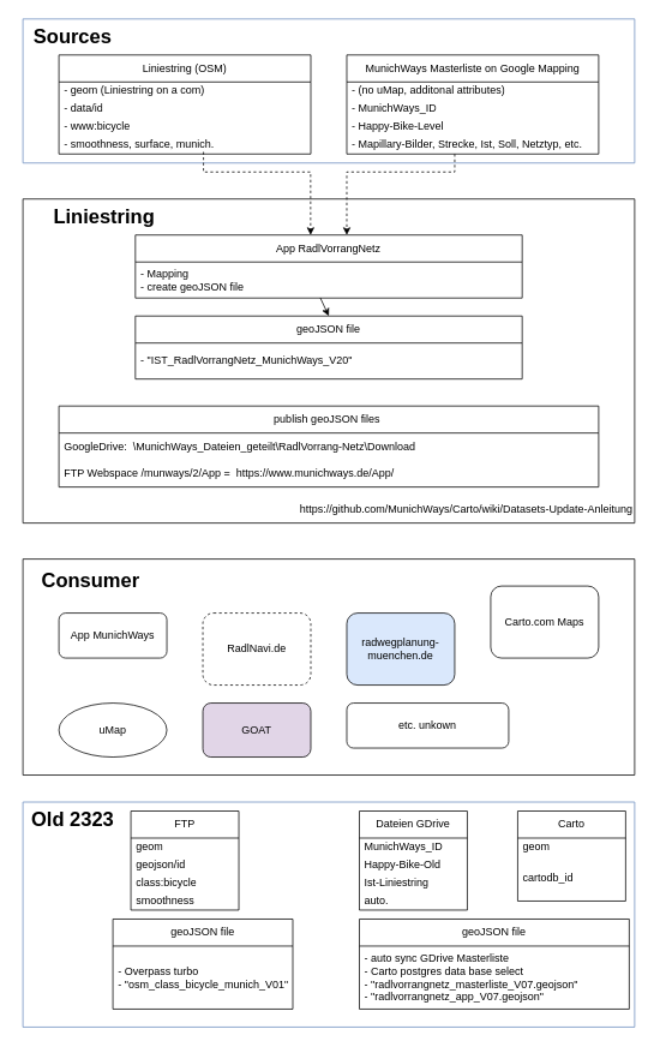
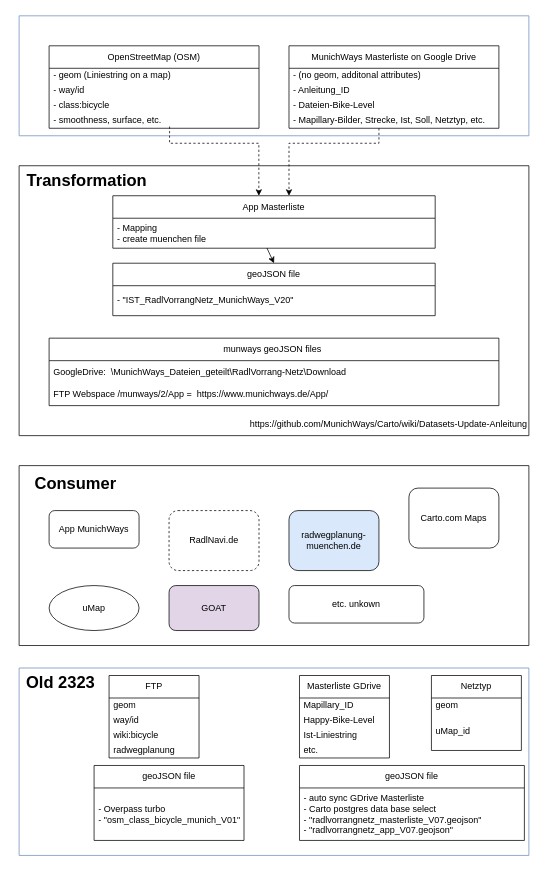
- <mxCell id="4" value="&lt;b&gt;&lt;font style=&quot;font-size: 22px;&quot;&gt;Sources&lt;/font&gt;&lt;/b&gt;" style="text;html=1;align=center;verticalAlign=middle;resizable=0;points=[];autosize=1;strokeColor=none;fillColor=none;" parent="3" vertex="1"><mxGeometry width="110" height="40" as="geometry" /></mxCell>
- <mxCell id="5" value="Liniestring (OSM)" style="swimlane;fontStyle=0;childLayout=stackLayout;horizontal=1;startSize=30;horizontalStack=0;resizeParent=1;resizeParentMax=0;resizeLast=0;collapsible=1;marginBottom=0;whiteSpace=wrap;html=1;" parent="3" vertex="1"><mxGeometry x="40" y="40" width="280" height="110" as="geometry" /></mxCell>
+ <mxCell id="5" value="OpenStreetMap (OSM)" style="swimlane;fontStyle=0;childLayout=stackLayout;horizontal=1;startSize=30;horizontalStack=0;resizeParent=1;resizeParentMax=0;resizeLast=0;collapsible=1;marginBottom=0;whiteSpace=wrap;html=1;" parent="3" vertex="1"><mxGeometry x="40" y="40" width="280" height="110" as="geometry" /></mxCell>
- <mxCell id="10" value="MunichWays Masterliste on Google Mapping" style="swimlane;fontStyle=0;childLayout=stackLayout;horizontal=1;startSize=30;horizontalStack=0;resizeParent=1;resizeParentMax=0;resizeLast=0;collapsible=1;marginBottom=0;whiteSpace=wrap;html=1;" parent="3" vertex="1"><mxGeometry x="360" y="40" width="280" height="110" as="geometry" /></mxCell>
+ <mxCell id="10" value="MunichWays Masterliste on Google Drive" style="swimlane;fontStyle=0;childLayout=stackLayout;horizontal=1;startSize=30;horizontalStack=0;resizeParent=1;resizeParentMax=0;resizeLast=0;collapsible=1;marginBottom=0;whiteSpace=wrap;html=1;" parent="3" vertex="1"><mxGeometry x="360" y="40" width="280" height="110" as="geometry" /></mxCell>
- <mxCell id="6" value="- geom (Liniestring on a com)" style="text;strokeColor=none;fillColor=none;align=left;verticalAlign=middle;spacingLeft=4;spacingRight=4;overflow=hidden;points=[[0,0.5],[1,0.5]];portConstraint=eastwest;rotatable=0;whiteSpace=wrap;html=1;" parent="5" vertex="1"><mxGeometry y="30" width="280" height="20" as="geometry" /></mxCell>
+ <mxCell id="6" value="- geom (Liniestring on a map)" style="text;strokeColor=none;fillColor=none;align=left;verticalAlign=middle;spacingLeft=4;spacingRight=4;overflow=hidden;points=[[0,0.5],[1,0.5]];portConstraint=eastwest;rotatable=0;whiteSpace=wrap;html=1;" parent="5" vertex="1"><mxGeometry y="30" width="280" height="20" as="geometry" /></mxCell>
- <mxCell id="11" value="- (no uMap, additonal attributes)" style="text;strokeColor=none;fillColor=none;align=left;verticalAlign=middle;spacingLeft=4;spacingRight=4;overflow=hidden;points=[[0,0.5],[1,0.5]];portConstraint=eastwest;rotatable=0;whiteSpace=wrap;html=1;" parent="10" vertex="1"><mxGeometry y="30" width="280" height="20" as="geometry" /></mxCell>
+ <mxCell id="11" value="- (no geom, additonal attributes)" style="text;strokeColor=none;fillColor=none;align=left;verticalAlign=middle;spacingLeft=4;spacingRight=4;overflow=hidden;points=[[0,0.5],[1,0.5]];portConstraint=eastwest;rotatable=0;whiteSpace=wrap;html=1;" parent="10" vertex="1"><mxGeometry y="30" width="280" height="20" as="geometry" /></mxCell>
- <mxCell id="7" value="- data/id" style="text;strokeColor=none;fillColor=none;align=left;verticalAlign=middle;spacingLeft=4;spacingRight=4;overflow=hidden;points=[[0,0.5],[1,0.5]];portConstraint=eastwest;rotatable=0;whiteSpace=wrap;html=1;" parent="5" vertex="1"><mxGeometry y="50" width="280" height="20" as="geometry" /></mxCell>
+ <mxCell id="7" value="- way/id" style="text;strokeColor=none;fillColor=none;align=left;verticalAlign=middle;spacingLeft=4;spacingRight=4;overflow=hidden;points=[[0,0.5],[1,0.5]];portConstraint=eastwest;rotatable=0;whiteSpace=wrap;html=1;" parent="5" vertex="1"><mxGeometry y="50" width="280" height="20" as="geometry" /></mxCell>
- <mxCell id="12" value="- MunichWays_ID" style="text;strokeColor=none;fillColor=none;align=left;verticalAlign=middle;spacingLeft=4;spacingRight=4;overflow=hidden;points=[[0,0.5],[1,0.5]];portConstraint=eastwest;rotatable=0;whiteSpace=wrap;html=1;" parent="10" vertex="1"><mxGeometry y="50" width="280" height="20" as="geometry" /></mxCell>
+ <mxCell id="12" value="- Anleitung_ID" style="text;strokeColor=none;fillColor=none;align=left;verticalAlign=middle;spacingLeft=4;spacingRight=4;overflow=hidden;points=[[0,0.5],[1,0.5]];portConstraint=eastwest;rotatable=0;whiteSpace=wrap;html=1;" parent="10" vertex="1"><mxGeometry y="50" width="280" height="20" as="geometry" /></mxCell>
- <mxCell id="8" value="- www:bicycle" style="text;strokeColor=none;fillColor=none;align=left;verticalAlign=middle;spacingLeft=4;spacingRight=4;overflow=hidden;points=[[0,0.5],[1,0.5]];portConstraint=eastwest;rotatable=0;whiteSpace=wrap;html=1;" parent="5" vertex="1"><mxGeometry y="70" width="280" height="20" as="geometry" /></mxCell>
+ <mxCell id="8" value="- class:bicycle" style="text;strokeColor=none;fillColor=none;align=left;verticalAlign=middle;spacingLeft=4;spacingRight=4;overflow=hidden;points=[[0,0.5],[1,0.5]];portConstraint=eastwest;rotatable=0;whiteSpace=wrap;html=1;" parent="5" vertex="1"><mxGeometry y="70" width="280" height="20" as="geometry" /></mxCell>
- <mxCell id="13" value="- Happy-Bike-Level" style="text;strokeColor=none;fillColor=none;align=left;verticalAlign=middle;spacingLeft=4;spacingRight=4;overflow=hidden;points=[[0,0.5],[1,0.5]];portConstraint=eastwest;rotatable=0;whiteSpace=wrap;html=1;" parent="10" vertex="1"><mxGeometry y="70" width="280" height="20" as="geometry" /></mxCell>
+ <mxCell id="13" value="- Dateien-Bike-Level" style="text;strokeColor=none;fillColor=none;align=left;verticalAlign=middle;spacingLeft=4;spacingRight=4;overflow=hidden;points=[[0,0.5],[1,0.5]];portConstraint=eastwest;rotatable=0;whiteSpace=wrap;html=1;" parent="10" vertex="1"><mxGeometry y="70" width="280" height="20" as="geometry" /></mxCell>
- <mxCell id="9" value="- smoothness, surface, munich." style="text;strokeColor=none;fillColor=none;align=left;verticalAlign=middle;spacingLeft=4;spacingRight=4;overflow=hidden;points=[[0,0.5],[1,0.5]];portConstraint=eastwest;rotatable=0;whiteSpace=wrap;html=1;" parent="5" vertex="1"><mxGeometry y="90" width="280" height="20" as="geometry" /></mxCell>
+ <mxCell id="9" value="- smoothness, surface, etc." style="text;strokeColor=none;fillColor=none;align=left;verticalAlign=middle;spacingLeft=4;spacingRight=4;overflow=hidden;points=[[0,0.5],[1,0.5]];portConstraint=eastwest;rotatable=0;whiteSpace=wrap;html=1;" parent="5" vertex="1"><mxGeometry y="90" width="280" height="20" as="geometry" /></mxCell>
- <mxCell id="25" value="&lt;b&gt;&lt;font style=&quot;font-size: 22px;&quot;&gt;Liniestring&lt;/font&gt;&lt;/b&gt;" style="text;html=1;align=center;verticalAlign=middle;resizable=0;points=[];autosize=1;strokeColor=none;fillColor=none;" parent="24" vertex="1"><mxGeometry width="180" height="40" as="geometry" /></mxCell>
+ <mxCell id="25" value="&lt;b&gt;&lt;font style=&quot;font-size: 22px;&quot;&gt;Transformation&lt;/font&gt;&lt;/b&gt;" style="text;html=1;align=center;verticalAlign=middle;resizable=0;points=[];autosize=1;strokeColor=none;fillColor=none;" parent="24" vertex="1"><mxGeometry width="180" height="40" as="geometry" /></mxCell>
- <mxCell id="29" value="App RadlVorrangNetz" style="swimlane;fontStyle=0;childLayout=stackLayout;horizontal=1;startSize=30;horizontalStack=0;resizeParent=1;resizeParentMax=0;resizeLast=0;collapsible=1;marginBottom=0;whiteSpace=wrap;html=1;" parent="24" vertex="1"><mxGeometry x="125" y="40" width="430" height="70" as="geometry" /></mxCell>
+ <mxCell id="29" value="App Masterliste" style="swimlane;fontStyle=0;childLayout=stackLayout;horizontal=1;startSize=30;horizontalStack=0;resizeParent=1;resizeParentMax=0;resizeLast=0;collapsible=1;marginBottom=0;whiteSpace=wrap;html=1;" parent="24" vertex="1"><mxGeometry x="125" y="40" width="430" height="70" as="geometry" /></mxCell>
- <mxCell id="30" value="- Mapping&lt;br&gt;- create geoJSON file" style="text;strokeColor=none;fillColor=none;align=left;verticalAlign=middle;spacingLeft=4;spacingRight=4;overflow=hidden;points=[[0,0.5],[1,0.5]];portConstraint=eastwest;rotatable=0;whiteSpace=wrap;html=1;" parent="29" vertex="1"><mxGeometry y="30" width="430" height="40" as="geometry" /></mxCell>
+ <mxCell id="30" value="- Mapping&lt;br&gt;- create muenchen file" style="text;strokeColor=none;fillColor=none;align=left;verticalAlign=middle;spacingLeft=4;spacingRight=4;overflow=hidden;points=[[0,0.5],[1,0.5]];portConstraint=eastwest;rotatable=0;whiteSpace=wrap;html=1;" parent="29" vertex="1"><mxGeometry y="30" width="430" height="40" as="geometry" /></mxCell>
- <mxCell id="31" value="publish geoJSON files&amp;nbsp;" style="swimlane;fontStyle=0;childLayout=stackLayout;horizontal=1;startSize=30;horizontalStack=0;resizeParent=1;resizeParentMax=0;resizeLast=0;collapsible=1;marginBottom=0;whiteSpace=wrap;html=1;" parent="24" vertex="1"><mxGeometry x="40" y="230" width="600" height="90" as="geometry" /></mxCell>
+ <mxCell id="31" value="munways geoJSON files&amp;nbsp;" style="swimlane;fontStyle=0;childLayout=stackLayout;horizontal=1;startSize=30;horizontalStack=0;resizeParent=1;resizeParentMax=0;resizeLast=0;collapsible=1;marginBottom=0;whiteSpace=wrap;html=1;" parent="24" vertex="1"><mxGeometry x="40" y="230" width="600" height="90" as="geometry" /></mxCell>
- <mxCell id="47" value="Dateien GDrive" style="swimlane;fontStyle=0;childLayout=stackLayout;horizontal=1;startSize=30;horizontalStack=0;resizeParent=1;resizeParentMax=0;resizeLast=0;collapsible=1;marginBottom=0;whiteSpace=wrap;html=1;" vertex="1" parent="37"><mxGeometry x="374" y="10" width="120" height="110" as="geometry" /></mxCell>
+ <mxCell id="47" value="Masterliste GDrive" style="swimlane;fontStyle=0;childLayout=stackLayout;horizontal=1;startSize=30;horizontalStack=0;resizeParent=1;resizeParentMax=0;resizeLast=0;collapsible=1;marginBottom=0;whiteSpace=wrap;html=1;" vertex="1" parent="37"><mxGeometry x="374" y="10" width="120" height="110" as="geometry" /></mxCell>
- <mxCell id="39" value="Carto" style="swimlane;fontStyle=0;childLayout=stackLayout;horizontal=1;startSize=30;horizontalStack=0;resizeParent=1;resizeParentMax=0;resizeLast=0;collapsible=1;marginBottom=0;whiteSpace=wrap;html=1;" vertex="1" parent="37"><mxGeometry x="550" y="10" width="120" height="100" as="geometry" /></mxCell>
+ <mxCell id="39" value="Netztyp" style="swimlane;fontStyle=0;childLayout=stackLayout;horizontal=1;startSize=30;horizontalStack=0;resizeParent=1;resizeParentMax=0;resizeLast=0;collapsible=1;marginBottom=0;whiteSpace=wrap;html=1;" vertex="1" parent="37"><mxGeometry x="550" y="10" width="120" height="100" as="geometry" /></mxCell>
- <mxCell id="48" value="MunichWays_ID" style="text;strokeColor=none;fillColor=none;align=left;verticalAlign=middle;spacingLeft=4;spacingRight=4;overflow=hidden;points=[[0,0.5],[1,0.5]];portConstraint=eastwest;rotatable=0;whiteSpace=wrap;html=1;" vertex="1" parent="47"><mxGeometry y="30" width="120" height="20" as="geometry" /></mxCell>
+ <mxCell id="48" value="Mapillary_ID" style="text;strokeColor=none;fillColor=none;align=left;verticalAlign=middle;spacingLeft=4;spacingRight=4;overflow=hidden;points=[[0,0.5],[1,0.5]];portConstraint=eastwest;rotatable=0;whiteSpace=wrap;html=1;" vertex="1" parent="47"><mxGeometry y="30" width="120" height="20" as="geometry" /></mxCell>
- <mxCell id="44" value="geojson/id" style="text;strokeColor=none;fillColor=none;align=left;verticalAlign=middle;spacingLeft=4;spacingRight=4;overflow=hidden;points=[[0,0.5],[1,0.5]];portConstraint=eastwest;rotatable=0;whiteSpace=wrap;html=1;" vertex="1" parent="42"><mxGeometry y="50" width="120" height="20" as="geometry" /></mxCell>
+ <mxCell id="44" value="way/id" style="text;strokeColor=none;fillColor=none;align=left;verticalAlign=middle;spacingLeft=4;spacingRight=4;overflow=hidden;points=[[0,0.5],[1,0.5]];portConstraint=eastwest;rotatable=0;whiteSpace=wrap;html=1;" vertex="1" parent="42"><mxGeometry y="50" width="120" height="20" as="geometry" /></mxCell>
- <mxCell id="49" value="Happy-Bike-Old" style="text;strokeColor=none;fillColor=none;align=left;verticalAlign=middle;spacingLeft=4;spacingRight=4;overflow=hidden;points=[[0,0.5],[1,0.5]];portConstraint=eastwest;rotatable=0;whiteSpace=wrap;html=1;" vertex="1" parent="47"><mxGeometry y="50" width="120" height="20" as="geometry" /></mxCell>
+ <mxCell id="49" value="Happy-Bike-Level" style="text;strokeColor=none;fillColor=none;align=left;verticalAlign=middle;spacingLeft=4;spacingRight=4;overflow=hidden;points=[[0,0.5],[1,0.5]];portConstraint=eastwest;rotatable=0;whiteSpace=wrap;html=1;" vertex="1" parent="47"><mxGeometry y="50" width="120" height="20" as="geometry" /></mxCell>
- <mxCell id="41" value="cartodb_id" style="text;strokeColor=none;fillColor=none;align=left;verticalAlign=middle;spacingLeft=4;spacingRight=4;overflow=hidden;points=[[0,0.5],[1,0.5]];portConstraint=eastwest;rotatable=0;whiteSpace=wrap;html=1;" vertex="1" parent="39"><mxGeometry y="50" width="120" height="50" as="geometry" /></mxCell>
+ <mxCell id="41" value="uMap_id" style="text;strokeColor=none;fillColor=none;align=left;verticalAlign=middle;spacingLeft=4;spacingRight=4;overflow=hidden;points=[[0,0.5],[1,0.5]];portConstraint=eastwest;rotatable=0;whiteSpace=wrap;html=1;" vertex="1" parent="39"><mxGeometry y="50" width="120" height="50" as="geometry" /></mxCell>
- <mxCell id="45" value="class:bicycle" style="text;strokeColor=none;fillColor=none;align=left;verticalAlign=middle;spacingLeft=4;spacingRight=4;overflow=hidden;points=[[0,0.5],[1,0.5]];portConstraint=eastwest;rotatable=0;whiteSpace=wrap;html=1;" vertex="1" parent="42"><mxGeometry y="70" width="120" height="20" as="geometry" /></mxCell>
+ <mxCell id="45" value="wiki:bicycle" style="text;strokeColor=none;fillColor=none;align=left;verticalAlign=middle;spacingLeft=4;spacingRight=4;overflow=hidden;points=[[0,0.5],[1,0.5]];portConstraint=eastwest;rotatable=0;whiteSpace=wrap;html=1;" vertex="1" parent="42"><mxGeometry y="70" width="120" height="20" as="geometry" /></mxCell>
- <mxCell id="46" value="smoothness" style="text;strokeColor=none;fillColor=none;align=left;verticalAlign=middle;spacingLeft=4;spacingRight=4;overflow=hidden;points=[[0,0.5],[1,0.5]];portConstraint=eastwest;rotatable=0;whiteSpace=wrap;html=1;" vertex="1" parent="42"><mxGeometry y="90" width="120" height="20" as="geometry" /></mxCell>
+ <mxCell id="46" value="radwegplanung" style="text;strokeColor=none;fillColor=none;align=left;verticalAlign=middle;spacingLeft=4;spacingRight=4;overflow=hidden;points=[[0,0.5],[1,0.5]];portConstraint=eastwest;rotatable=0;whiteSpace=wrap;html=1;" vertex="1" parent="42"><mxGeometry y="90" width="120" height="20" as="geometry" /></mxCell>
- <mxCell id="51" value="auto." style="text;strokeColor=none;fillColor=none;align=left;verticalAlign=middle;spacingLeft=4;spacingRight=4;overflow=hidden;points=[[0,0.5],[1,0.5]];portConstraint=eastwest;rotatable=0;whiteSpace=wrap;html=1;" vertex="1" parent="47"><mxGeometry y="90" width="120" height="20" as="geometry" /></mxCell>
+ <mxCell id="51" value="etc." style="text;strokeColor=none;fillColor=none;align=left;verticalAlign=middle;spacingLeft=4;spacingRight=4;overflow=hidden;points=[[0,0.5],[1,0.5]];portConstraint=eastwest;rotatable=0;whiteSpace=wrap;html=1;" vertex="1" parent="47"><mxGeometry y="90" width="120" height="20" as="geometry" /></mxCell>
